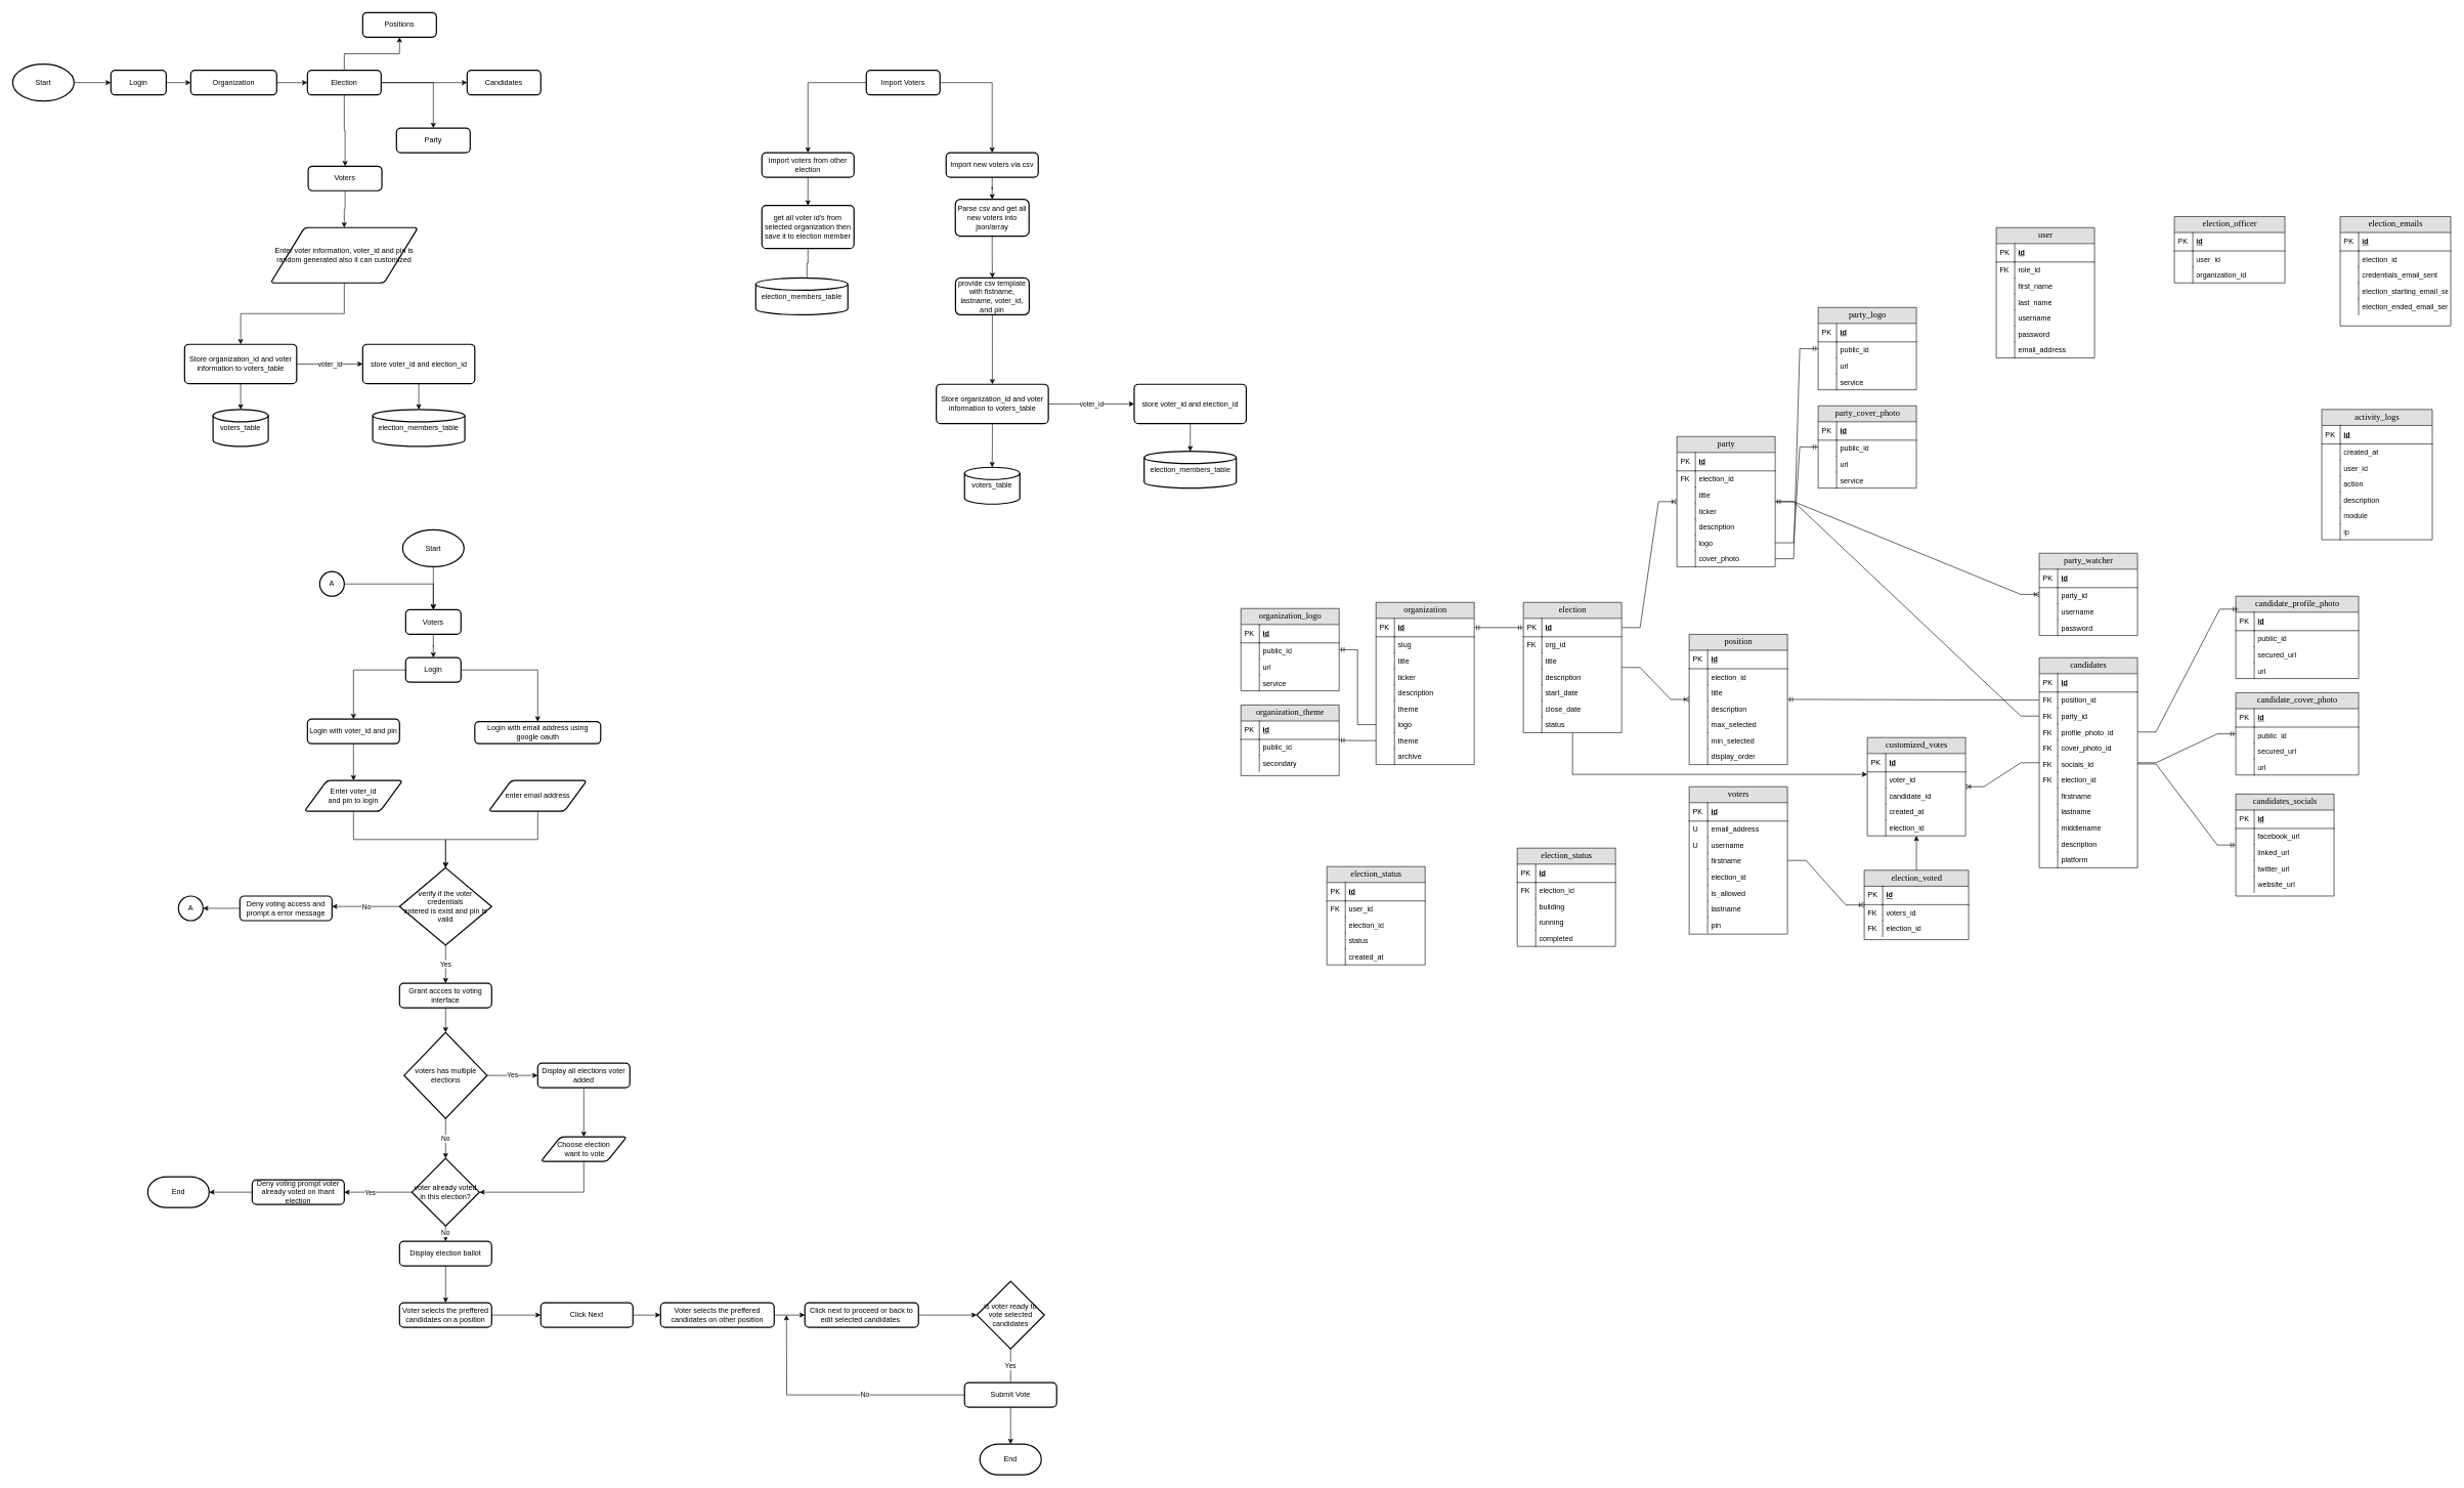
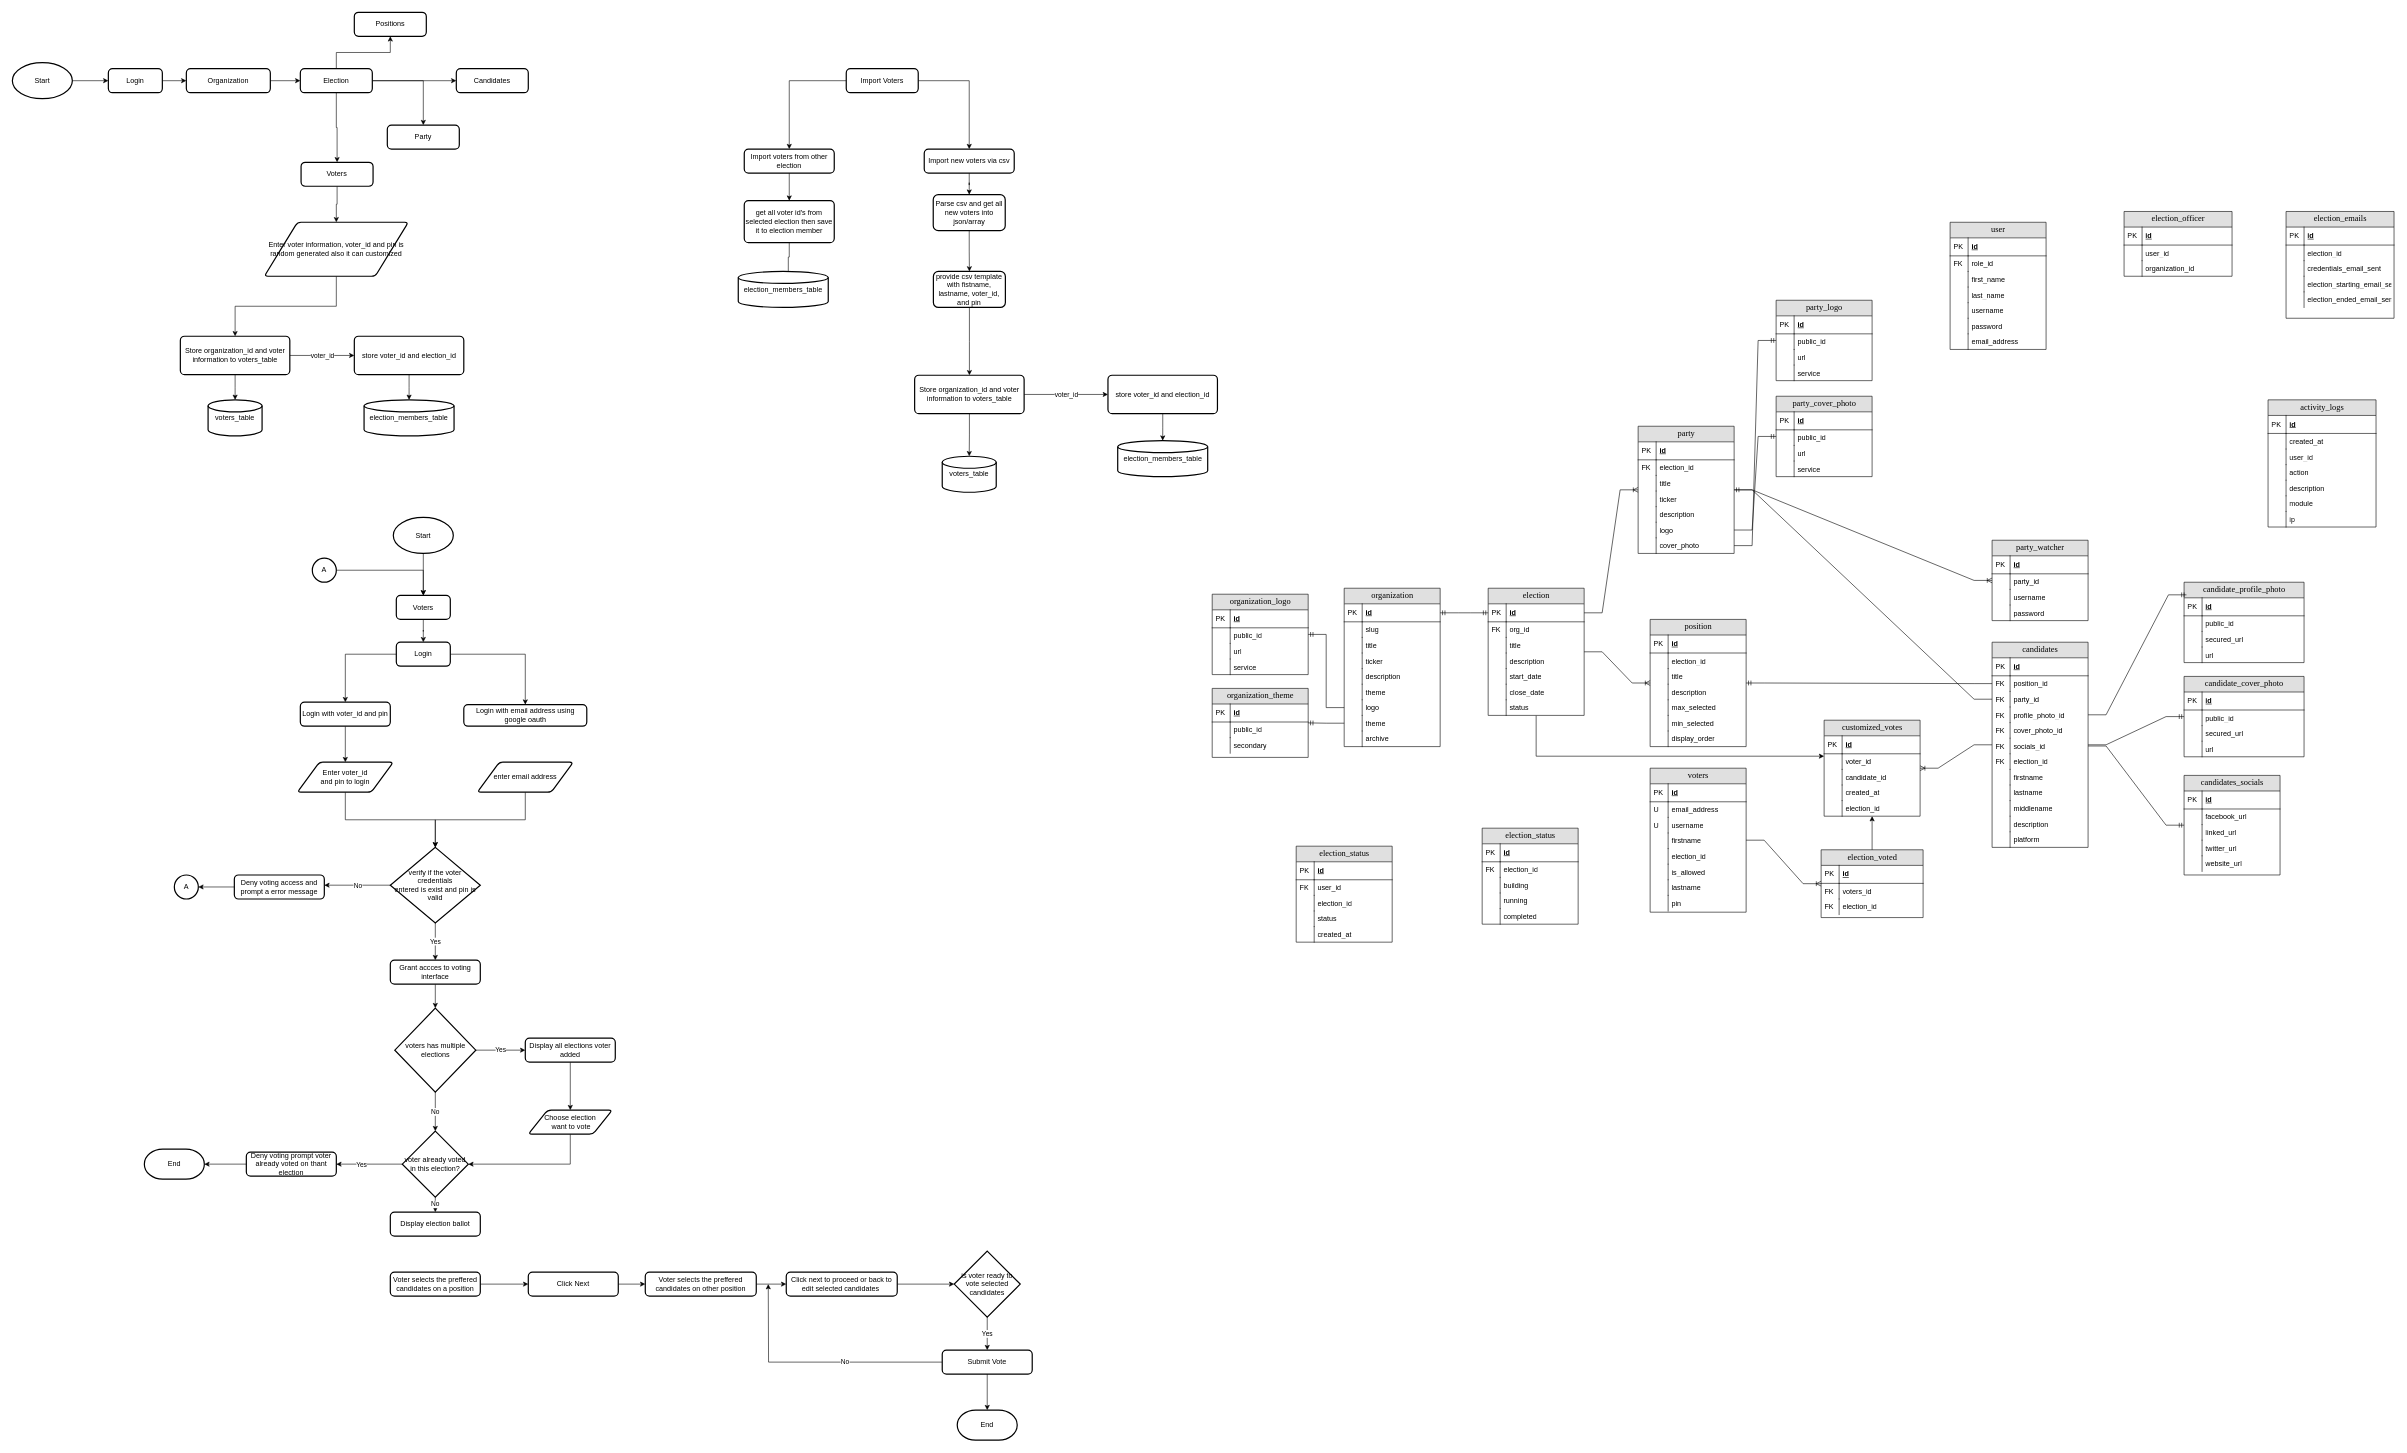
- <mxCell id="323" value="get all voter id's from selected organization then save it to election member" style="rounded=1;whiteSpace=wrap;html=1;absoluteArcSize=1;arcSize=14;strokeWidth=2;" parent="1" vertex="1"><mxGeometry x="1240" y="334" width="150" height="70" as="geometry" /></mxCell>
+ <mxCell id="323" value="get all voter id's from selected election then save it to election member" style="rounded=1;whiteSpace=wrap;html=1;absoluteArcSize=1;arcSize=14;strokeWidth=2;" parent="1" vertex="1"><mxGeometry x="1240" y="334" width="150" height="70" as="geometry" /></mxCell>
- <mxCell id="282" style="edgeStyle=orthogonalEdgeStyle;rounded=0;orthogonalLoop=1;jettySize=auto;html=1;" parent="1" source="283" target="287" edge="1"><mxGeometry relative="1" as="geometry" /></mxCell>
- <mxCell id="301" value="Yes" style="edgeStyle=orthogonalEdgeStyle;rounded=0;orthogonalLoop=1;jettySize=auto;html=1;endArrow=none;" parent="1" source="302" target="306" edge="1"><mxGeometry relative="1" as="geometry"><mxPoint x="1650" y="2250" as="targetPoint" /></mxGeometry></mxCell>
+ <mxCell id="301" value="Yes" style="edgeStyle=orthogonalEdgeStyle;rounded=0;orthogonalLoop=1;jettySize=auto;html=1;" parent="1" source="302" target="306" edge="1"><mxGeometry relative="1" as="geometry"><mxPoint x="1650" y="2250" as="targetPoint" /></mxGeometry></mxCell>
